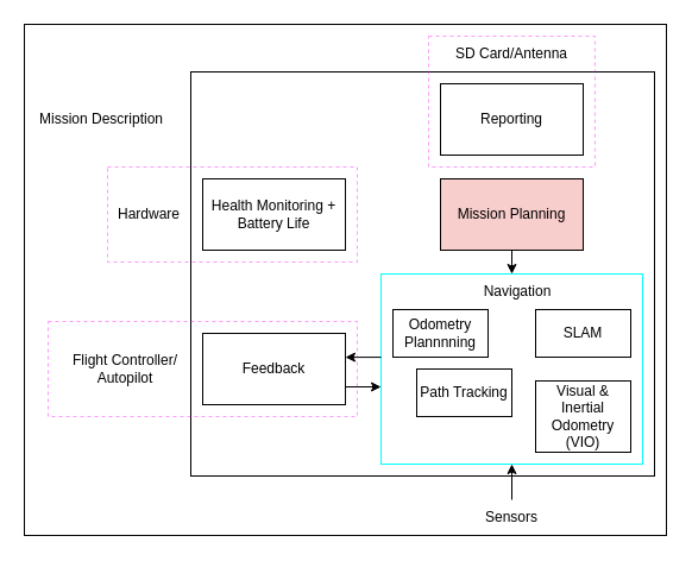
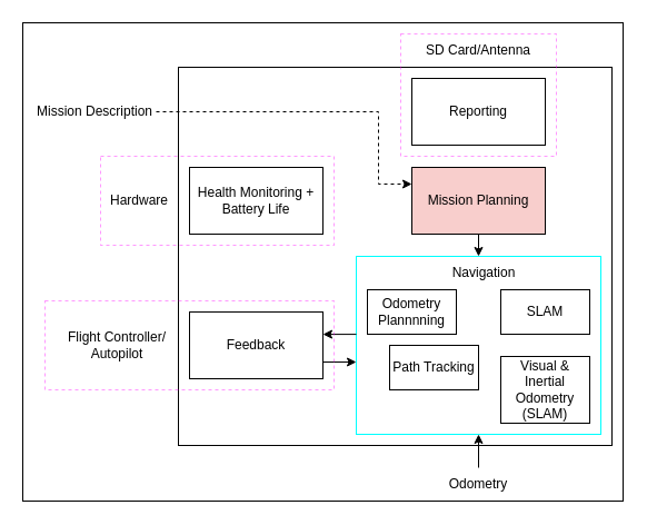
+ <mxCell id="8" style="edgeStyle=orthogonalEdgeStyle;rounded=0;orthogonalLoop=1;jettySize=auto;html=1;exitX=1;exitY=0.5;exitDx=0;exitDy=0;entryX=0;entryY=0.25;entryDx=0;entryDy=0;dashed=1;" edge="1" parent="1" source="9" target="5"><mxGeometry relative="1" as="geometry"><Array as="points"><mxPoint x="340" y="100" /><mxPoint x="340" y="165" /></Array></mxGeometry></mxCell>
- <mxCell id="16" value="Visual &amp;amp; Inertial Odometry (VIO)" style="rounded=0;whiteSpace=wrap;html=1;" vertex="1" parent="1"><mxGeometry x="450" y="320" width="80" height="60" as="geometry" /></mxCell>
+ <mxCell id="16" value="Visual &amp;amp; Inertial Odometry (SLAM)" style="rounded=0;whiteSpace=wrap;html=1;" vertex="1" parent="1"><mxGeometry x="450" y="320" width="80" height="60" as="geometry" /></mxCell>
- <mxCell id="21" value="Sensors" style="text;html=1;strokeColor=none;fillColor=none;align=center;verticalAlign=middle;whiteSpace=wrap;rounded=0;" vertex="1" parent="1"><mxGeometry x="375" y="420" width="110" height="30" as="geometry" /></mxCell>
+ <mxCell id="21" value="Odometry" style="text;html=1;strokeColor=none;fillColor=none;align=center;verticalAlign=middle;whiteSpace=wrap;rounded=0;" vertex="1" parent="1"><mxGeometry x="375" y="420" width="110" height="30" as="geometry" /></mxCell>
